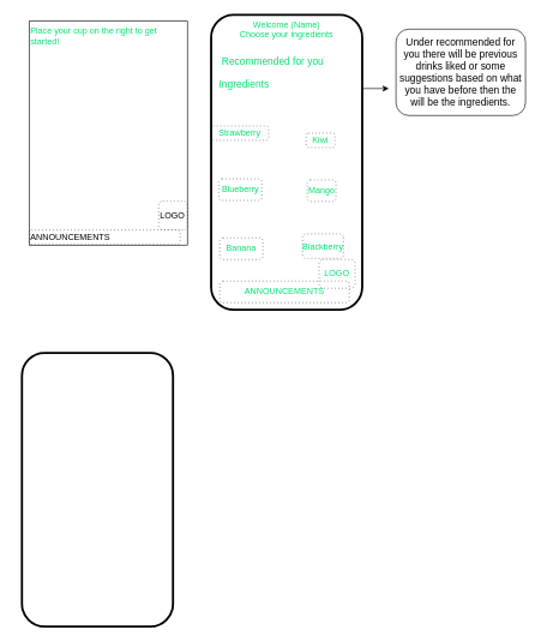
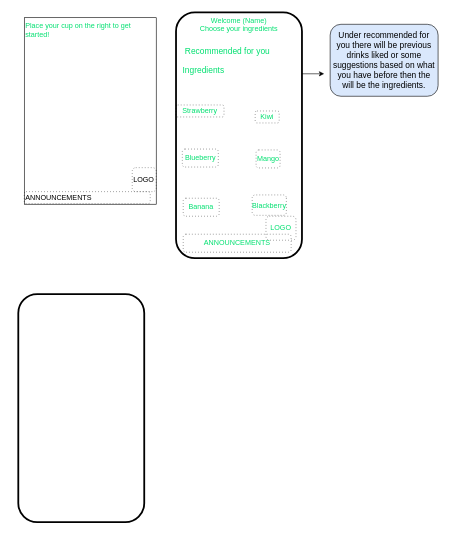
- <mxCell id="24" value="Under recommended for you there will be previous drinks liked or some suggestions based on what you have before then the will be the ingredients." style="rounded=1;whiteSpace=wrap;html=1;fontSize=14;" vertex="1" parent="1"><mxGeometry x="550" y="40" width="180" height="120" as="geometry" /></mxCell>
+ <mxCell id="24" value="Under recommended for you there will be previous drinks liked or some suggestions based on what you have before then the will be the ingredients." style="rounded=1;whiteSpace=wrap;html=1;fontSize=14;fillColor=#dae8fc;" vertex="1" parent="1"><mxGeometry x="550" y="40" width="180" height="120" as="geometry" /></mxCell>
